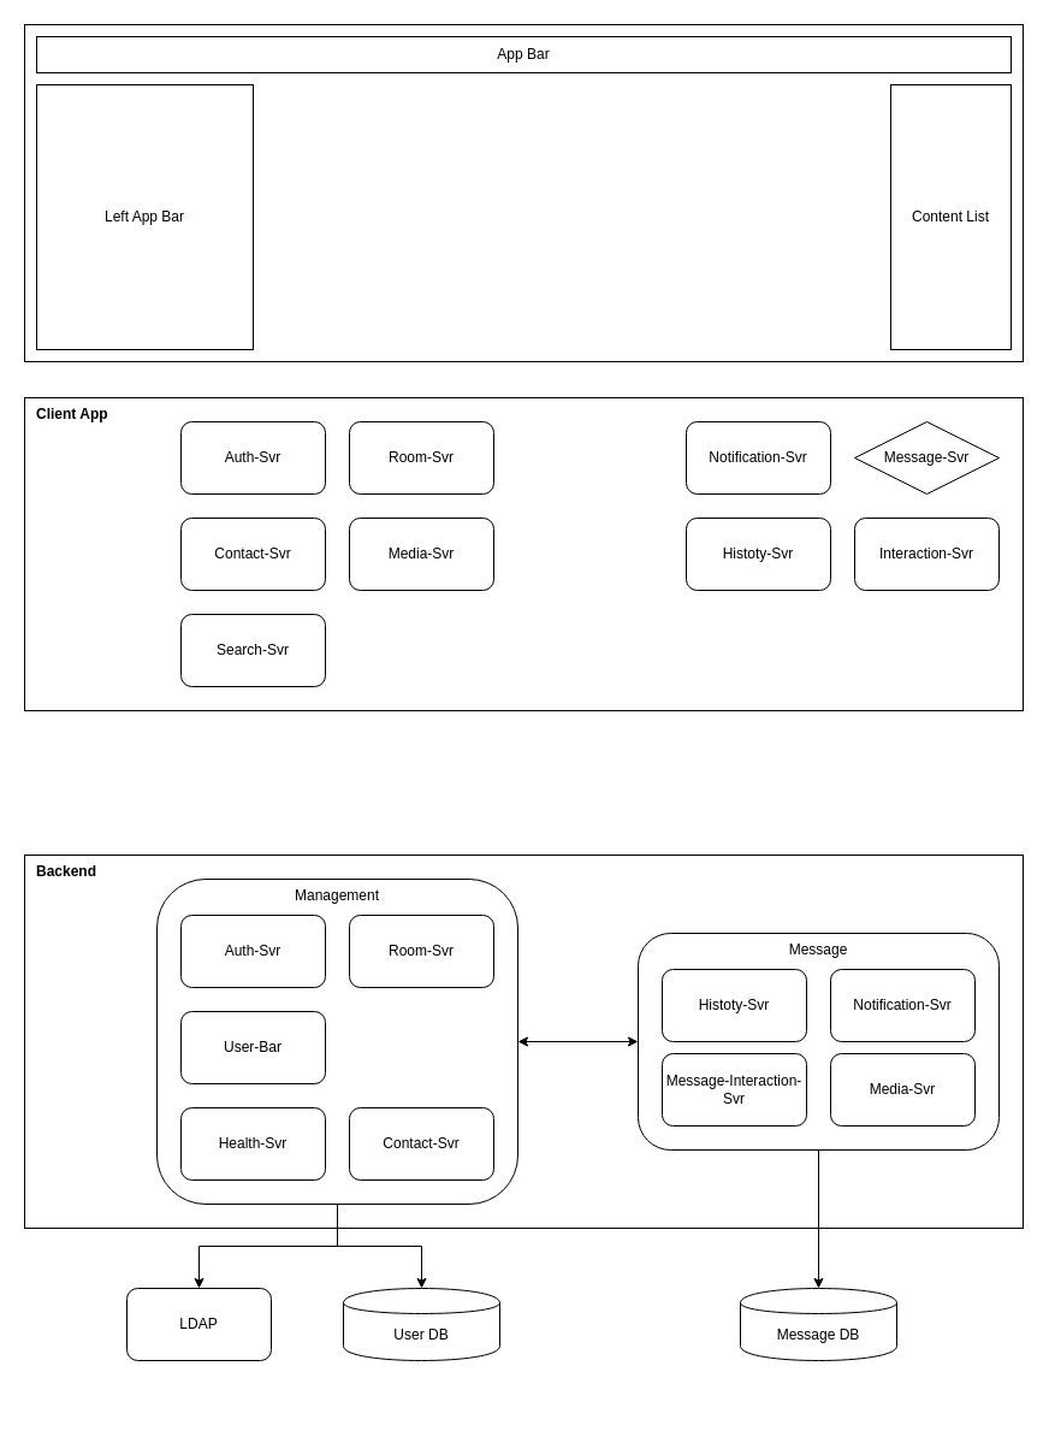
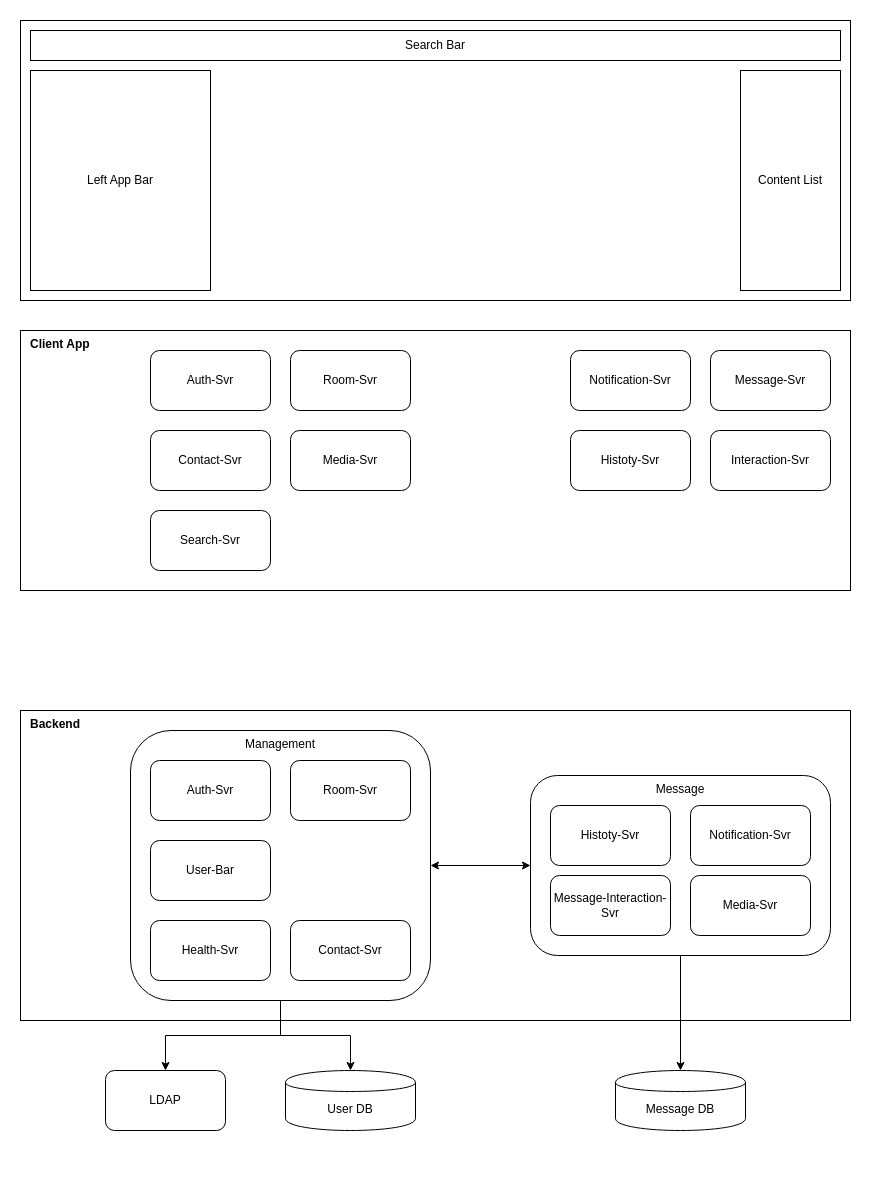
- <mxCell id="5" value="App Bar" style="rounded=0;whiteSpace=wrap;html=1;fillColor=none;" parent="1" vertex="1"><mxGeometry x="30" y="30" width="810" height="30" as="geometry" /></mxCell>
+ <mxCell id="5" value="Search Bar" style="rounded=0;whiteSpace=wrap;html=1;fillColor=none;" parent="1" vertex="1"><mxGeometry x="30" y="30" width="810" height="30" as="geometry" /></mxCell>
- <mxCell id="9" value="Message-Svr" style="rhombus;whiteSpace=wrap;html=1;fillColor=none;" parent="1" vertex="1"><mxGeometry x="710" y="350" width="120" height="60" as="geometry" /></mxCell>
+ <mxCell id="9" value="Message-Svr" style="rounded=1;whiteSpace=wrap;html=1;fillColor=none;" parent="1" vertex="1"><mxGeometry x="710" y="350" width="120" height="60" as="geometry" /></mxCell>
